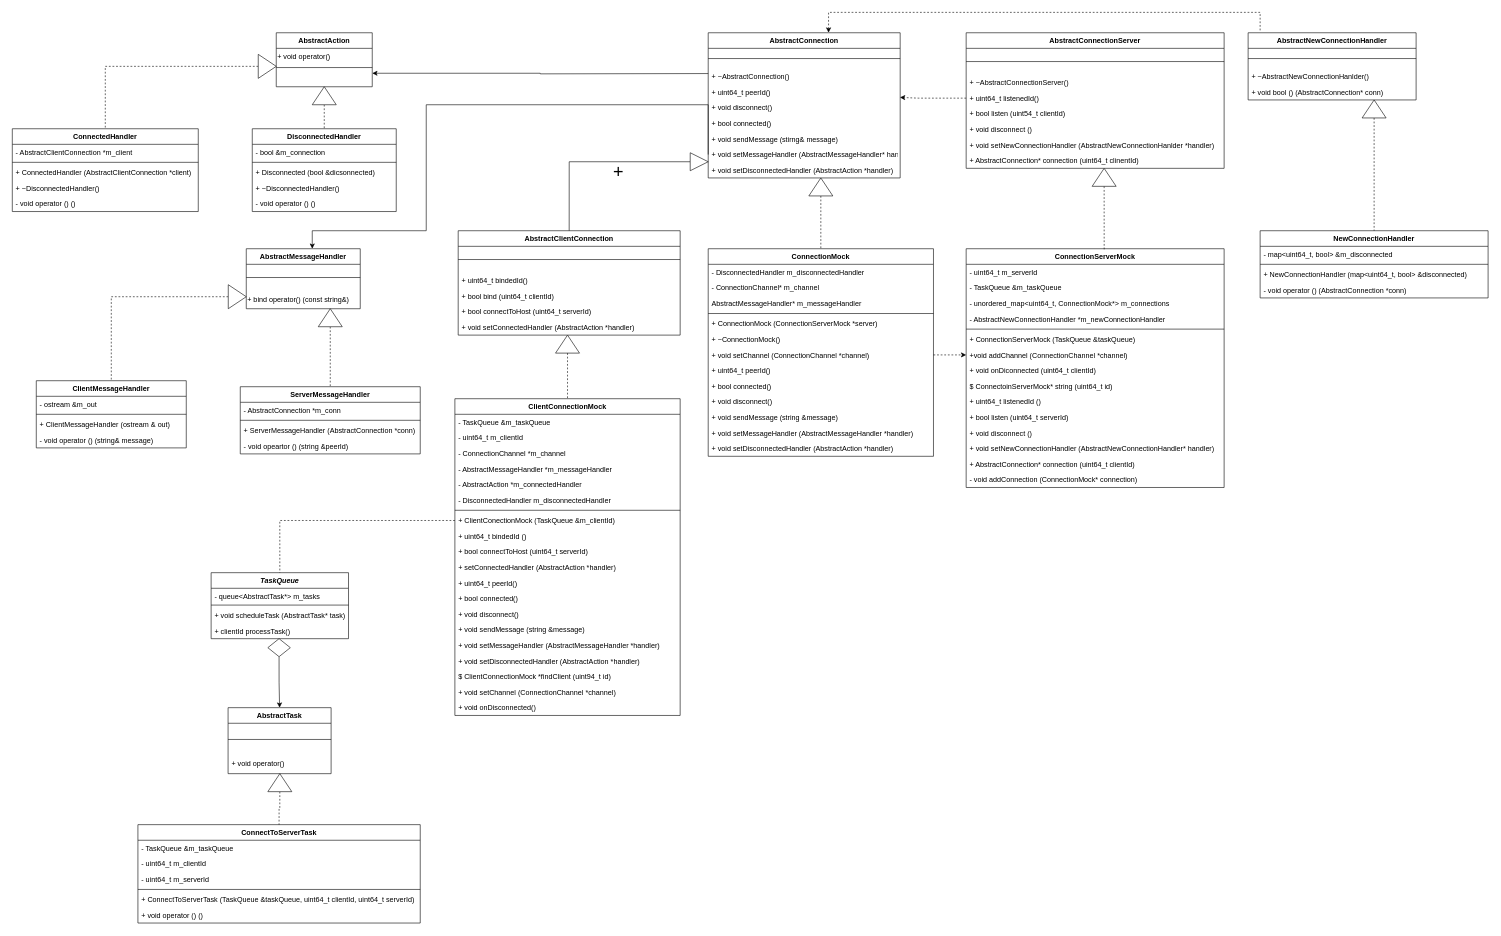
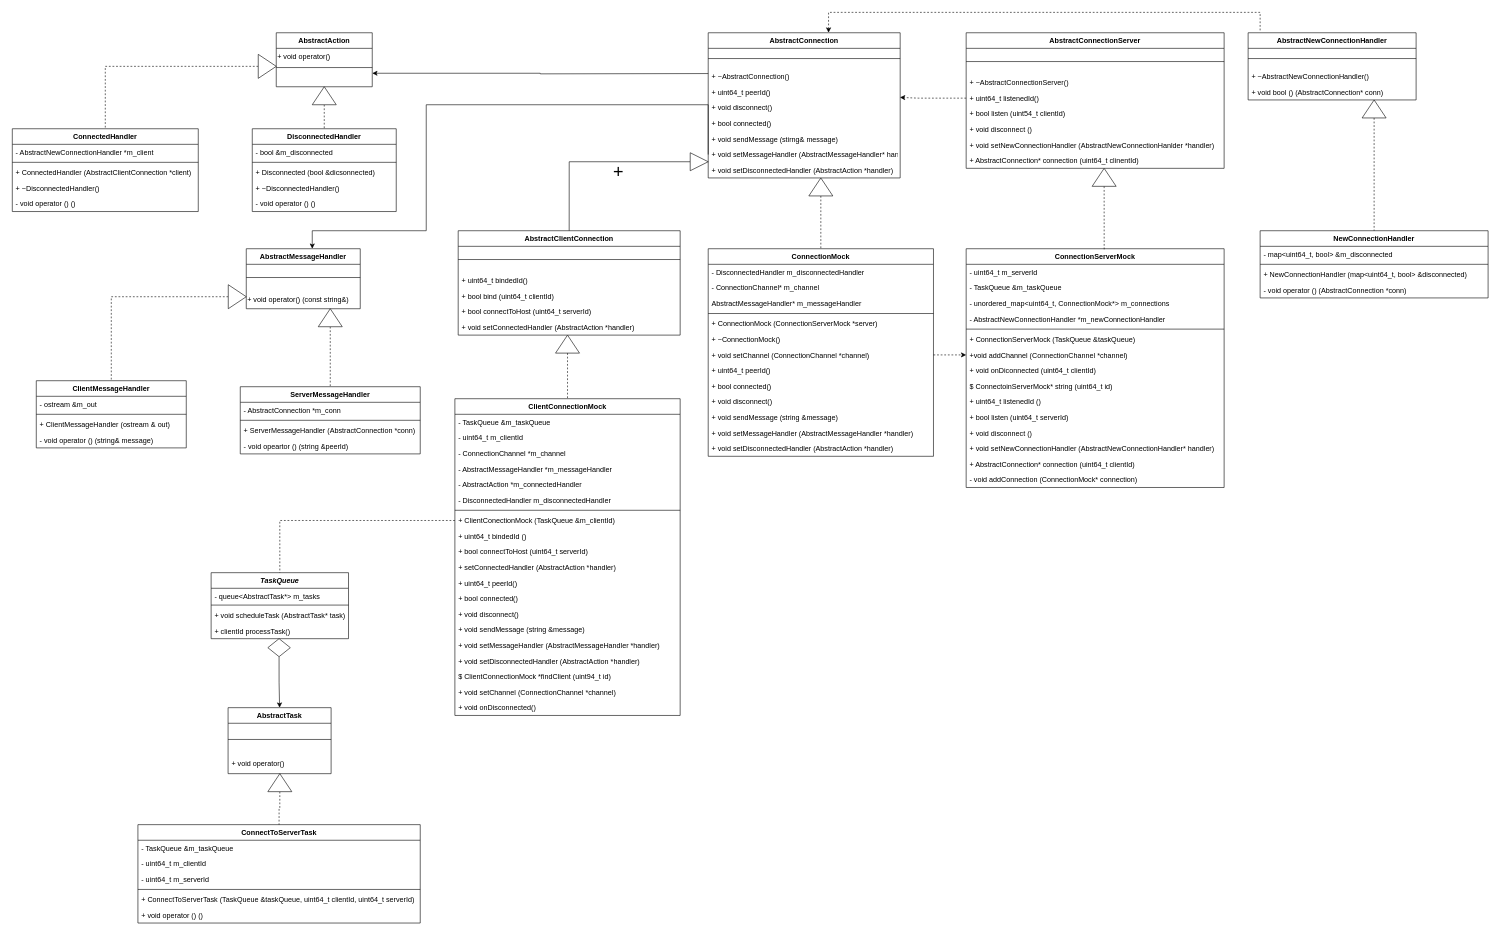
- <mxCell id="30" value="+ ~AbstractNewConnectionHanlder()" style="text;strokeColor=none;fillColor=none;align=left;verticalAlign=top;spacingLeft=4;spacingRight=4;overflow=hidden;rotatable=0;points=[[0,0.5],[1,0.5]];portConstraint=eastwest;" vertex="1" parent="28"><mxGeometry y="60" width="280" height="26" as="geometry" /></mxCell>
+ <mxCell id="30" value="+ ~AbstractNewConnectionHandler()" style="text;strokeColor=none;fillColor=none;align=left;verticalAlign=top;spacingLeft=4;spacingRight=4;overflow=hidden;rotatable=0;points=[[0,0.5],[1,0.5]];portConstraint=eastwest;" vertex="1" parent="28"><mxGeometry y="60" width="280" height="26" as="geometry" /></mxCell>
- <mxCell id="112" value="- AbstractClientConnection *m_client" style="text;strokeColor=none;fillColor=none;align=left;verticalAlign=top;spacingLeft=4;spacingRight=4;overflow=hidden;rotatable=0;points=[[0,0.5],[1,0.5]];portConstraint=eastwest;" vertex="1" parent="111"><mxGeometry y="26" width="310" height="26" as="geometry" /></mxCell>
+ <mxCell id="112" value="- AbstractNewConnectionHandler *m_client" style="text;strokeColor=none;fillColor=none;align=left;verticalAlign=top;spacingLeft=4;spacingRight=4;overflow=hidden;rotatable=0;points=[[0,0.5],[1,0.5]];portConstraint=eastwest;" vertex="1" parent="111"><mxGeometry y="26" width="310" height="26" as="geometry" /></mxCell>
- <mxCell id="49" value="- bool &amp;m_connection" style="text;strokeColor=none;fillColor=none;align=left;verticalAlign=top;spacingLeft=4;spacingRight=4;overflow=hidden;rotatable=0;points=[[0,0.5],[1,0.5]];portConstraint=eastwest;" vertex="1" parent="48"><mxGeometry y="26" width="240" height="26" as="geometry" /></mxCell>
+ <mxCell id="49" value="- bool &amp;m_disconnected" style="text;strokeColor=none;fillColor=none;align=left;verticalAlign=top;spacingLeft=4;spacingRight=4;overflow=hidden;rotatable=0;points=[[0,0.5],[1,0.5]];portConstraint=eastwest;" vertex="1" parent="48"><mxGeometry y="26" width="240" height="26" as="geometry" /></mxCell>
- <mxCell id="35" value="&lt;div&gt;+ bind operator() (const string&amp;amp;)&lt;br&gt;&lt;/div&gt;" style="text;html=1;align=left;verticalAlign=middle;resizable=0;points=[];autosize=1;strokeColor=none;fillColor=none;fontStyle=0" vertex="1" parent="33"><mxGeometry y="70" width="190" height="30" as="geometry" /></mxCell>
+ <mxCell id="35" value="&lt;div&gt;+ void operator() (const string&amp;amp;)&lt;br&gt;&lt;/div&gt;" style="text;html=1;align=left;verticalAlign=middle;resizable=0;points=[];autosize=1;strokeColor=none;fillColor=none;fontStyle=0" vertex="1" parent="33"><mxGeometry y="70" width="190" height="30" as="geometry" /></mxCell>
